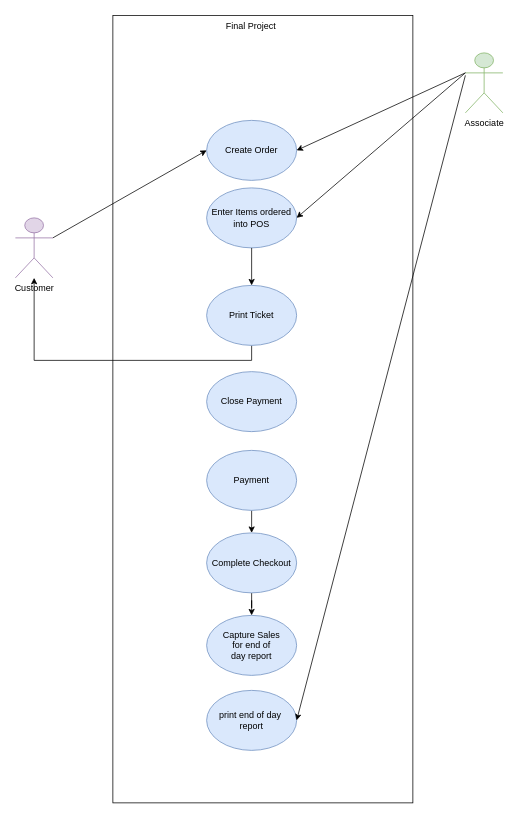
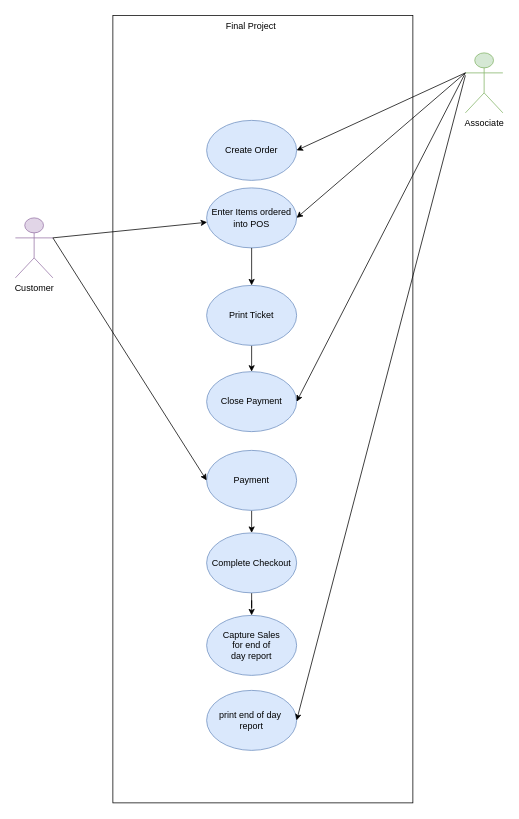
- <mxCell id="10" value="" style="endArrow=classic;html=1;rounded=0;exitX=1;exitY=0.333;exitDx=0;exitDy=0;exitPerimeter=0;entryX=0;entryY=0.5;entryDx=0;entryDy=0;" edge="1" parent="1" source="2" target="9"><mxGeometry width="50" height="50" relative="1" as="geometry"><mxPoint x="310" y="520" as="sourcePoint" /><mxPoint x="360" y="470" as="targetPoint" /></mxGeometry></mxCell>
+ <mxCell id="10" value="" style="endArrow=classic;html=1;rounded=0;exitX=1;exitY=0.333;exitDx=0;exitDy=0;exitPerimeter=0;" edge="1" parent="1" source="2" target="6"><mxGeometry width="50" height="50" relative="1" as="geometry"><mxPoint x="310" y="520" as="sourcePoint" /><mxPoint x="360" y="470" as="targetPoint" /></mxGeometry></mxCell>
+ <mxCell id="22" value="" style="endArrow=classic;html=1;rounded=0;exitX=0;exitY=0.333;exitDx=0;exitDy=0;exitPerimeter=0;entryX=1;entryY=0.5;entryDx=0;entryDy=0;" edge="1" parent="1" source="3" target="14"><mxGeometry width="50" height="50" relative="1" as="geometry"><mxPoint x="310" y="620" as="sourcePoint" /><mxPoint x="360" y="570" as="targetPoint" /></mxGeometry></mxCell>
+ <mxCell id="19" value="" style="endArrow=classic;html=1;rounded=0;exitX=1;exitY=0.333;exitDx=0;exitDy=0;exitPerimeter=0;entryX=0;entryY=0.5;entryDx=0;entryDy=0;" edge="1" parent="1" source="2" target="16"><mxGeometry width="50" height="50" relative="1" as="geometry"><mxPoint x="310" y="520" as="sourcePoint" /><mxPoint x="360" y="470" as="targetPoint" /></mxGeometry></mxCell>
- <mxCell id="7" style="edgeStyle=orthogonalEdgeStyle;rounded=0;orthogonalLoop=1;jettySize=auto;html=1;exitX=0.5;exitY=1;exitDx=0;exitDy=0;" edge="1" parent="1" source="8" target="2"><mxGeometry relative="1" as="geometry" /></mxCell>
+ <mxCell id="7" style="edgeStyle=orthogonalEdgeStyle;rounded=0;orthogonalLoop=1;jettySize=auto;html=1;exitX=0.5;exitY=1;exitDx=0;exitDy=0;entryX=0.5;entryY=0;entryDx=0;entryDy=0;" edge="1" parent="1" source="8" target="14"><mxGeometry relative="1" as="geometry" /></mxCell>
